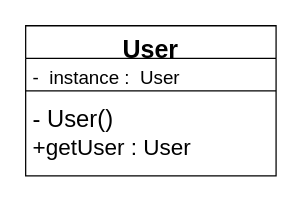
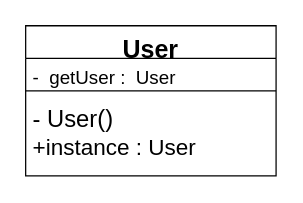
- <mxCell id="3" value="-  instance :  User" style="text;strokeColor=none;fillColor=none;align=left;verticalAlign=top;spacingLeft=4;spacingRight=4;overflow=hidden;rotatable=0;points=[[0,0.5],[1,0.5]];portConstraint=eastwest;fontSize=15;" parent="2" vertex="1"><mxGeometry y="26" width="200" height="22" as="geometry" /></mxCell>
+ <mxCell id="3" value="-  getUser :  User" style="text;strokeColor=none;fillColor=none;align=left;verticalAlign=top;spacingLeft=4;spacingRight=4;overflow=hidden;rotatable=0;points=[[0,0.5],[1,0.5]];portConstraint=eastwest;fontSize=15;" parent="2" vertex="1"><mxGeometry y="26" width="200" height="22" as="geometry" /></mxCell>
- <mxCell id="6" value="+getUser : User" style="text;strokeColor=none;fillColor=none;align=left;verticalAlign=top;spacingLeft=4;spacingRight=4;overflow=hidden;rotatable=0;points=[[0,0.5],[1,0.5]];portConstraint=eastwest;fontSize=18;" parent="2" vertex="1"><mxGeometry y="80" width="200" height="40" as="geometry" /></mxCell>
+ <mxCell id="6" value="+instance : User" style="text;strokeColor=none;fillColor=none;align=left;verticalAlign=top;spacingLeft=4;spacingRight=4;overflow=hidden;rotatable=0;points=[[0,0.5],[1,0.5]];portConstraint=eastwest;fontSize=18;" parent="2" vertex="1"><mxGeometry y="80" width="200" height="40" as="geometry" /></mxCell>
